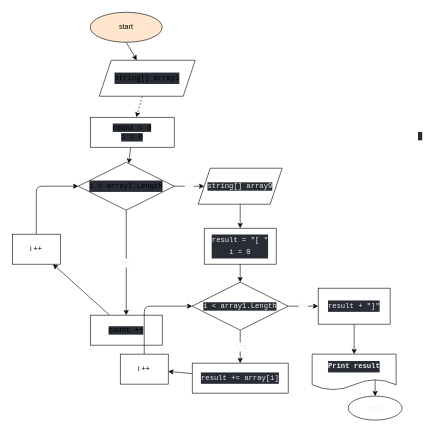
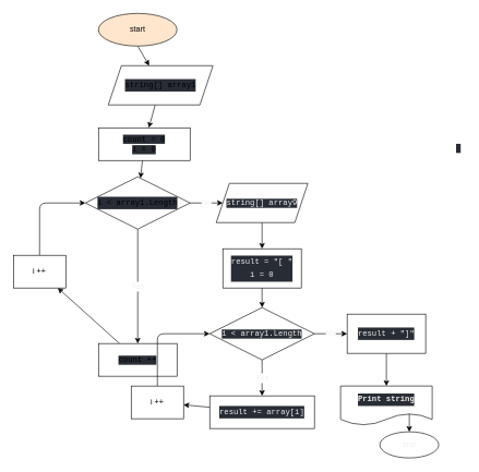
- <mxCell id="4" value="" style="edgeStyle=none;html=1;fontSize=12;fontColor=#F0F0F0;dashed=1;" edge="1" parent="1" source="5" target="7"><mxGeometry relative="1" as="geometry" /></mxCell>
+ <mxCell id="4" value="" style="edgeStyle=none;html=1;fontSize=12;fontColor=#F0F0F0;" edge="1" parent="1" source="5" target="7"><mxGeometry relative="1" as="geometry" /></mxCell>
- <mxCell id="29" value="&lt;p style=&quot;background-color: rgb(40 , 44 , 52) ; font-family: &amp;#34;jetbrains mono&amp;#34; , &amp;#34;consolas&amp;#34; , &amp;#34;courier new&amp;#34; , monospace ; line-height: 19px&quot;&gt;&lt;span style=&quot;font-weight: bold&quot;&gt;Print result&lt;/span&gt;&lt;/p&gt;" style="shape=document;whiteSpace=wrap;html=1;boundedLbl=1;fontColor=#F0F0F0;rounded=0;" vertex="1" parent="1"><mxGeometry x="520" y="590" width="140" height="60" as="geometry" /></mxCell>
+ <mxCell id="29" value="&lt;p style=&quot;background-color: rgb(40 , 44 , 52) ; font-family: &amp;#34;jetbrains mono&amp;#34; , &amp;#34;consolas&amp;#34; , &amp;#34;courier new&amp;#34; , monospace ; line-height: 19px&quot;&gt;&lt;span style=&quot;font-weight: bold&quot;&gt;Print string&lt;/span&gt;&lt;/p&gt;" style="shape=document;whiteSpace=wrap;html=1;boundedLbl=1;fontColor=#F0F0F0;rounded=0;" vertex="1" parent="1"><mxGeometry x="520" y="590" width="140" height="60" as="geometry" /></mxCell>
